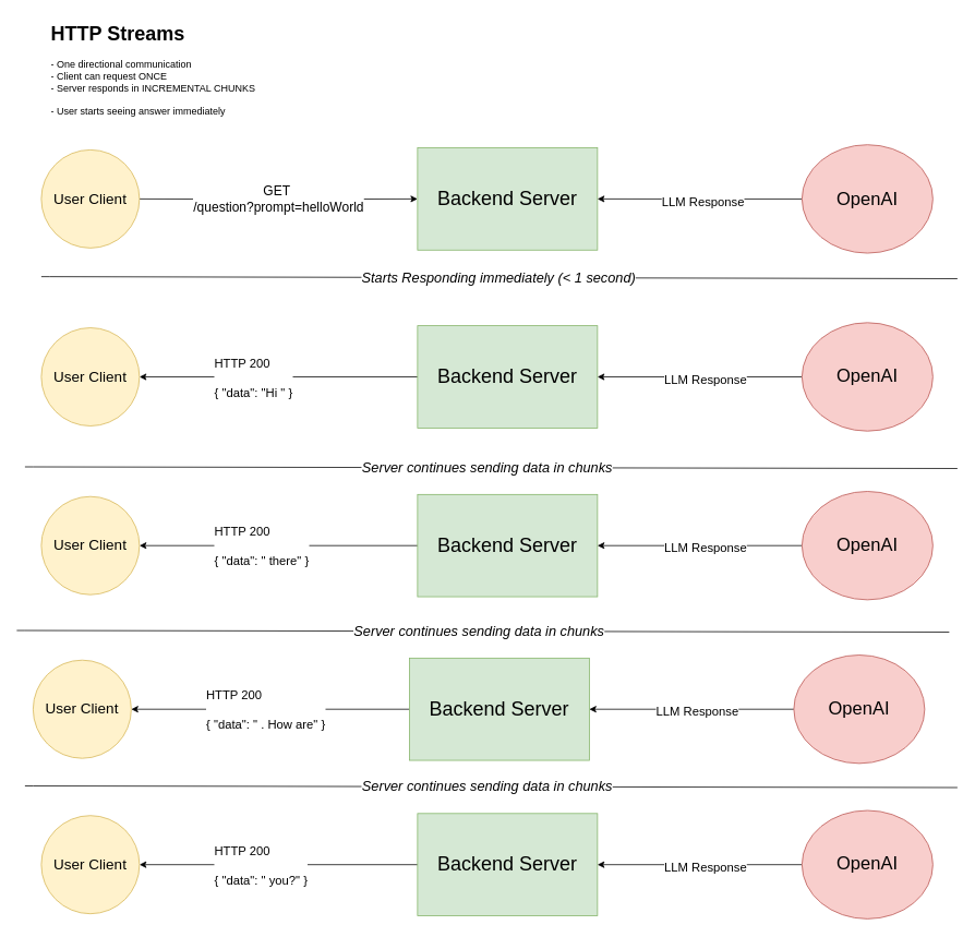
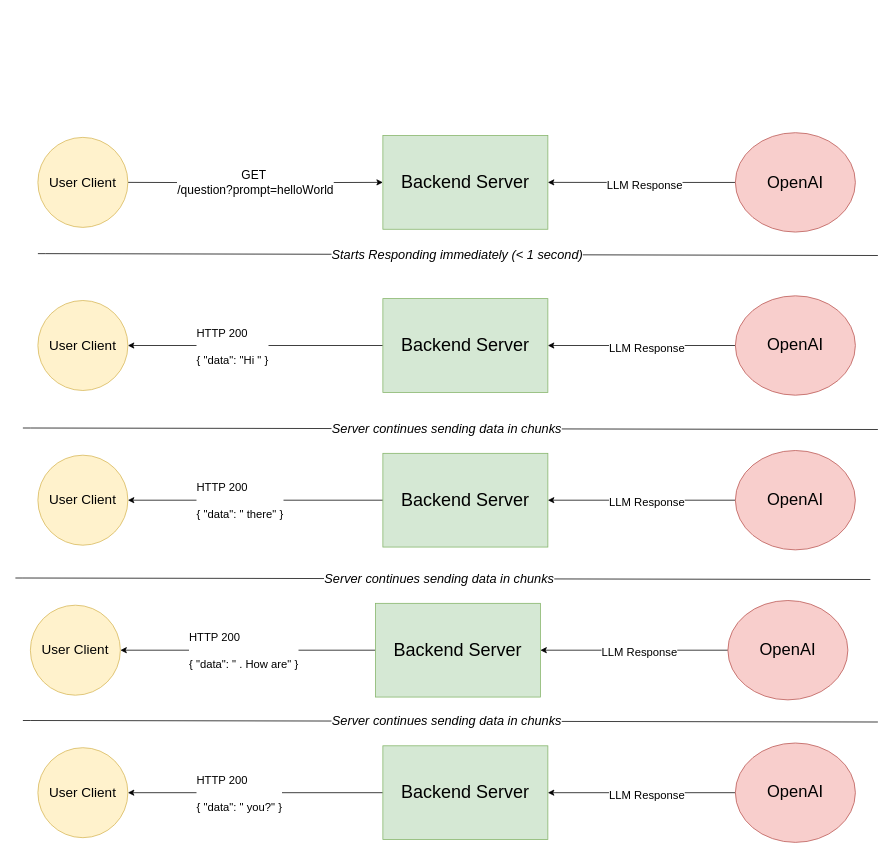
- <mxCell id="5" value="&lt;h1 style=&quot;margin-top: 0px;&quot;&gt;HTTP Streams&lt;/h1&gt;&lt;div&gt;- One directional communication&lt;/div&gt;&lt;div&gt;- Client can request ONCE&lt;/div&gt;&lt;div&gt;- Server responds in INCREMENTAL CHUNKS&lt;/div&gt;&lt;div&gt;&lt;br&gt;&lt;/div&gt;&lt;div&gt;- User starts seeing answer immediately&lt;/div&gt;" style="text;html=1;whiteSpace=wrap;overflow=hidden;rounded=0;" parent="1" vertex="1"><mxGeometry x="60" y="20" width="270" height="130" as="geometry" /></mxCell>
